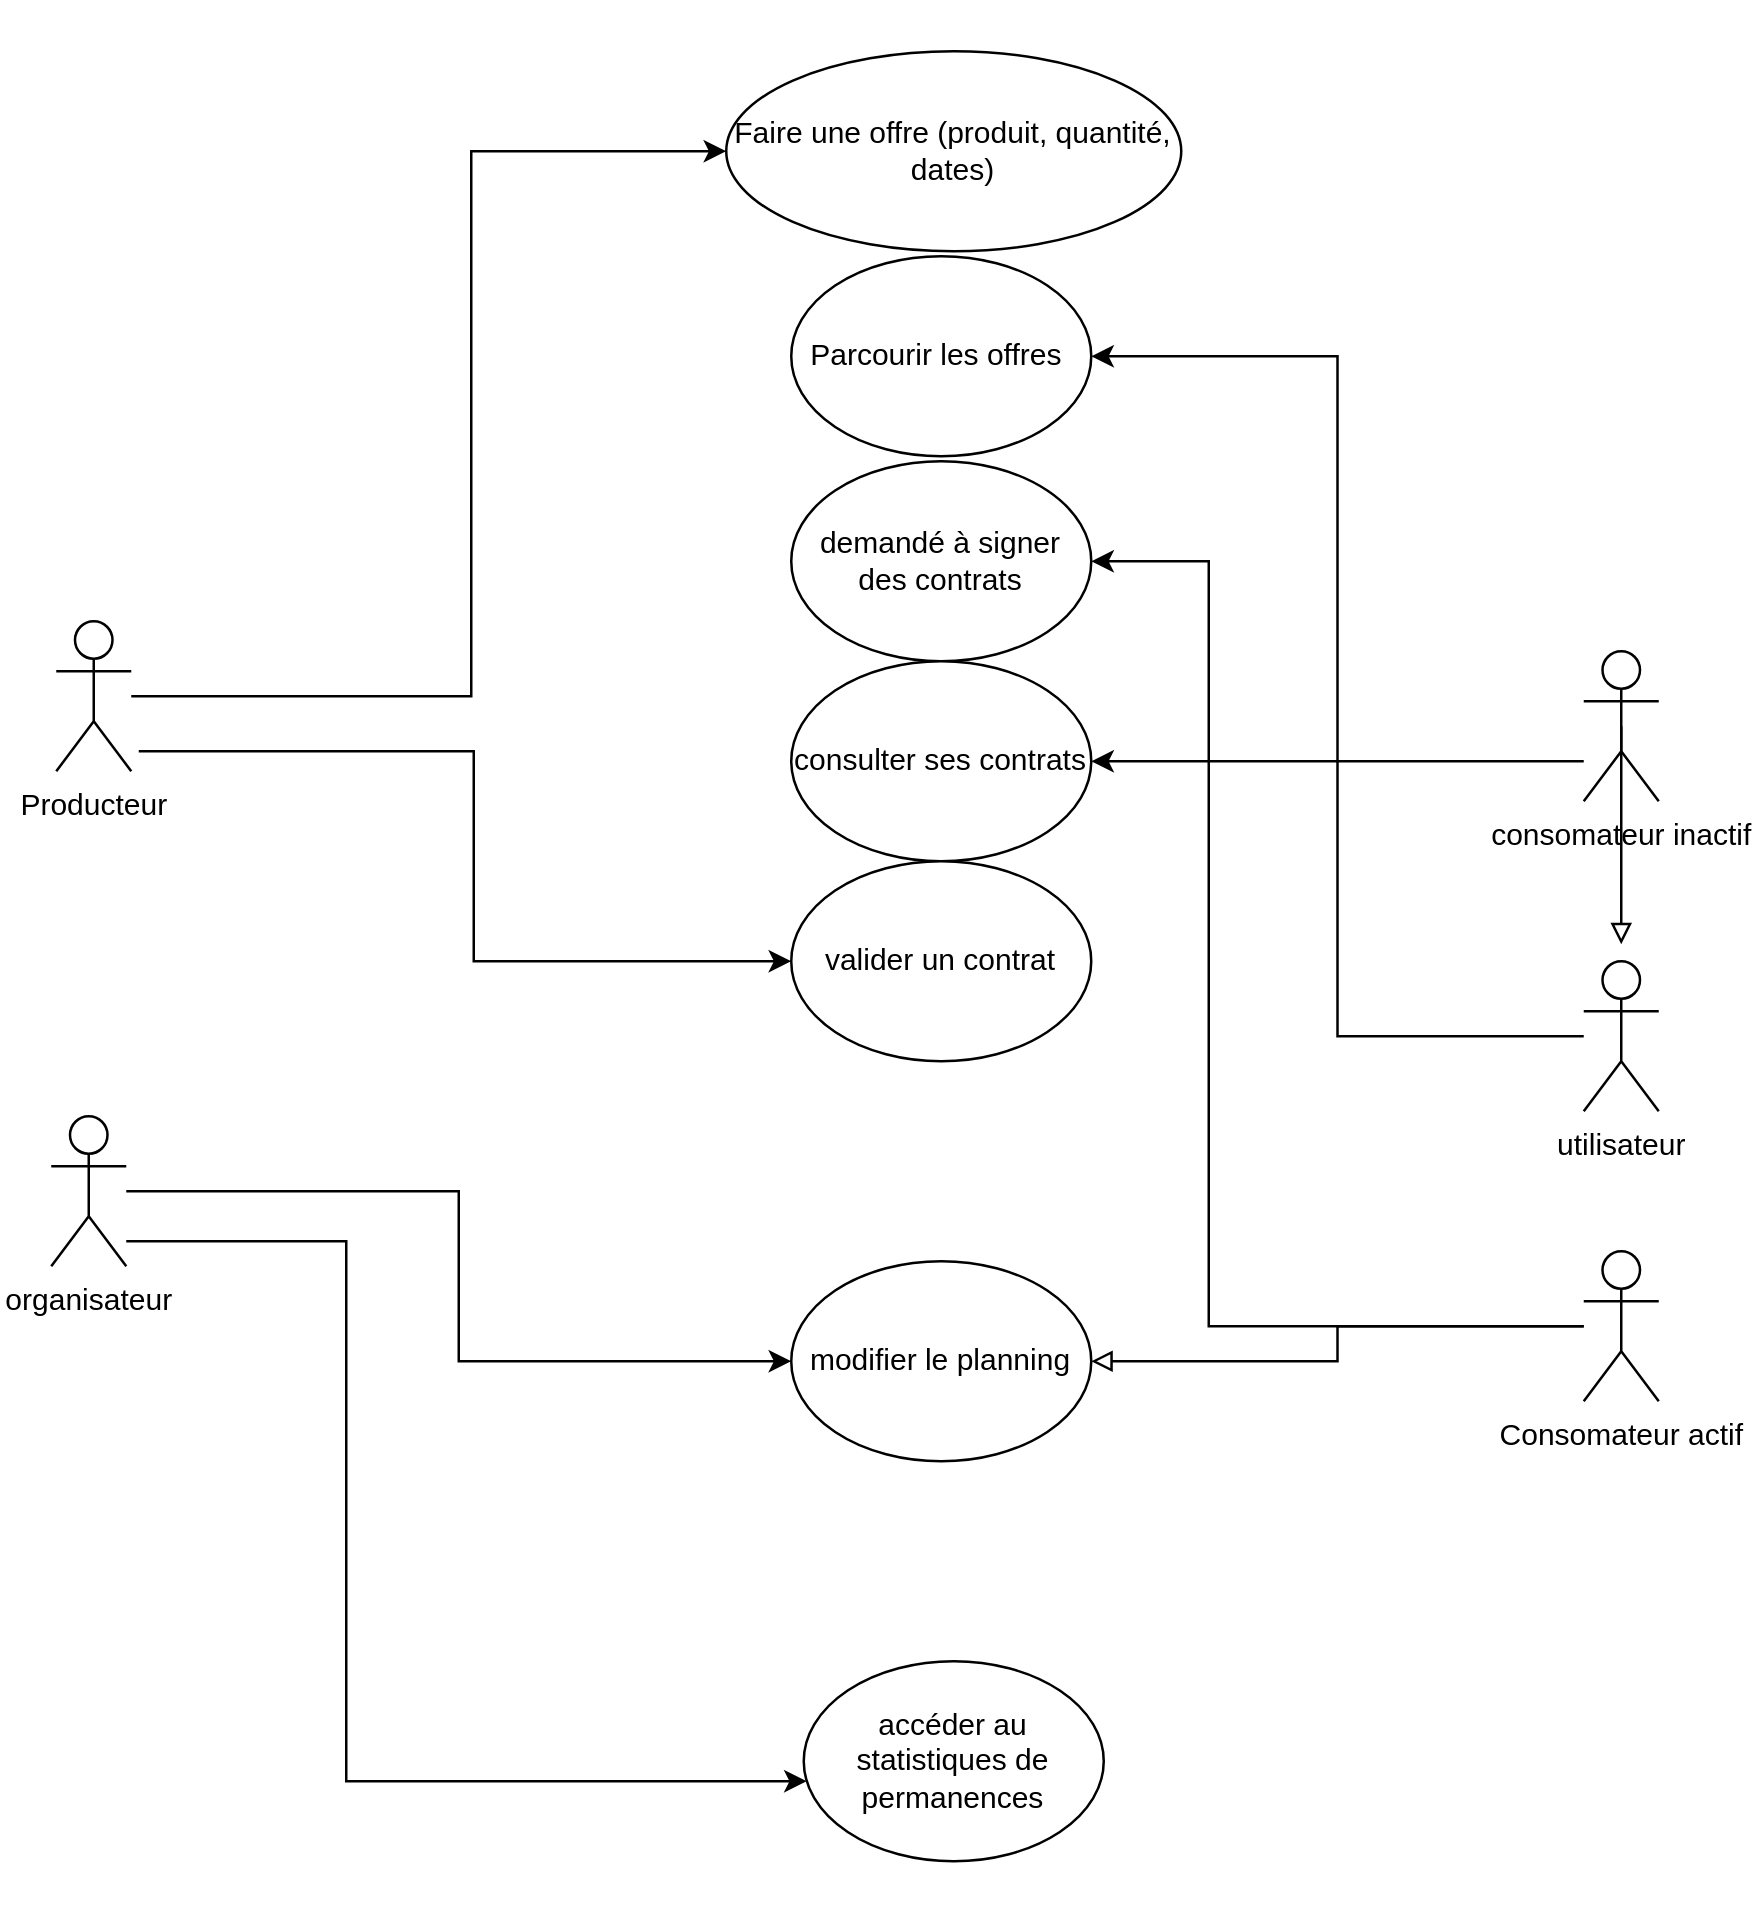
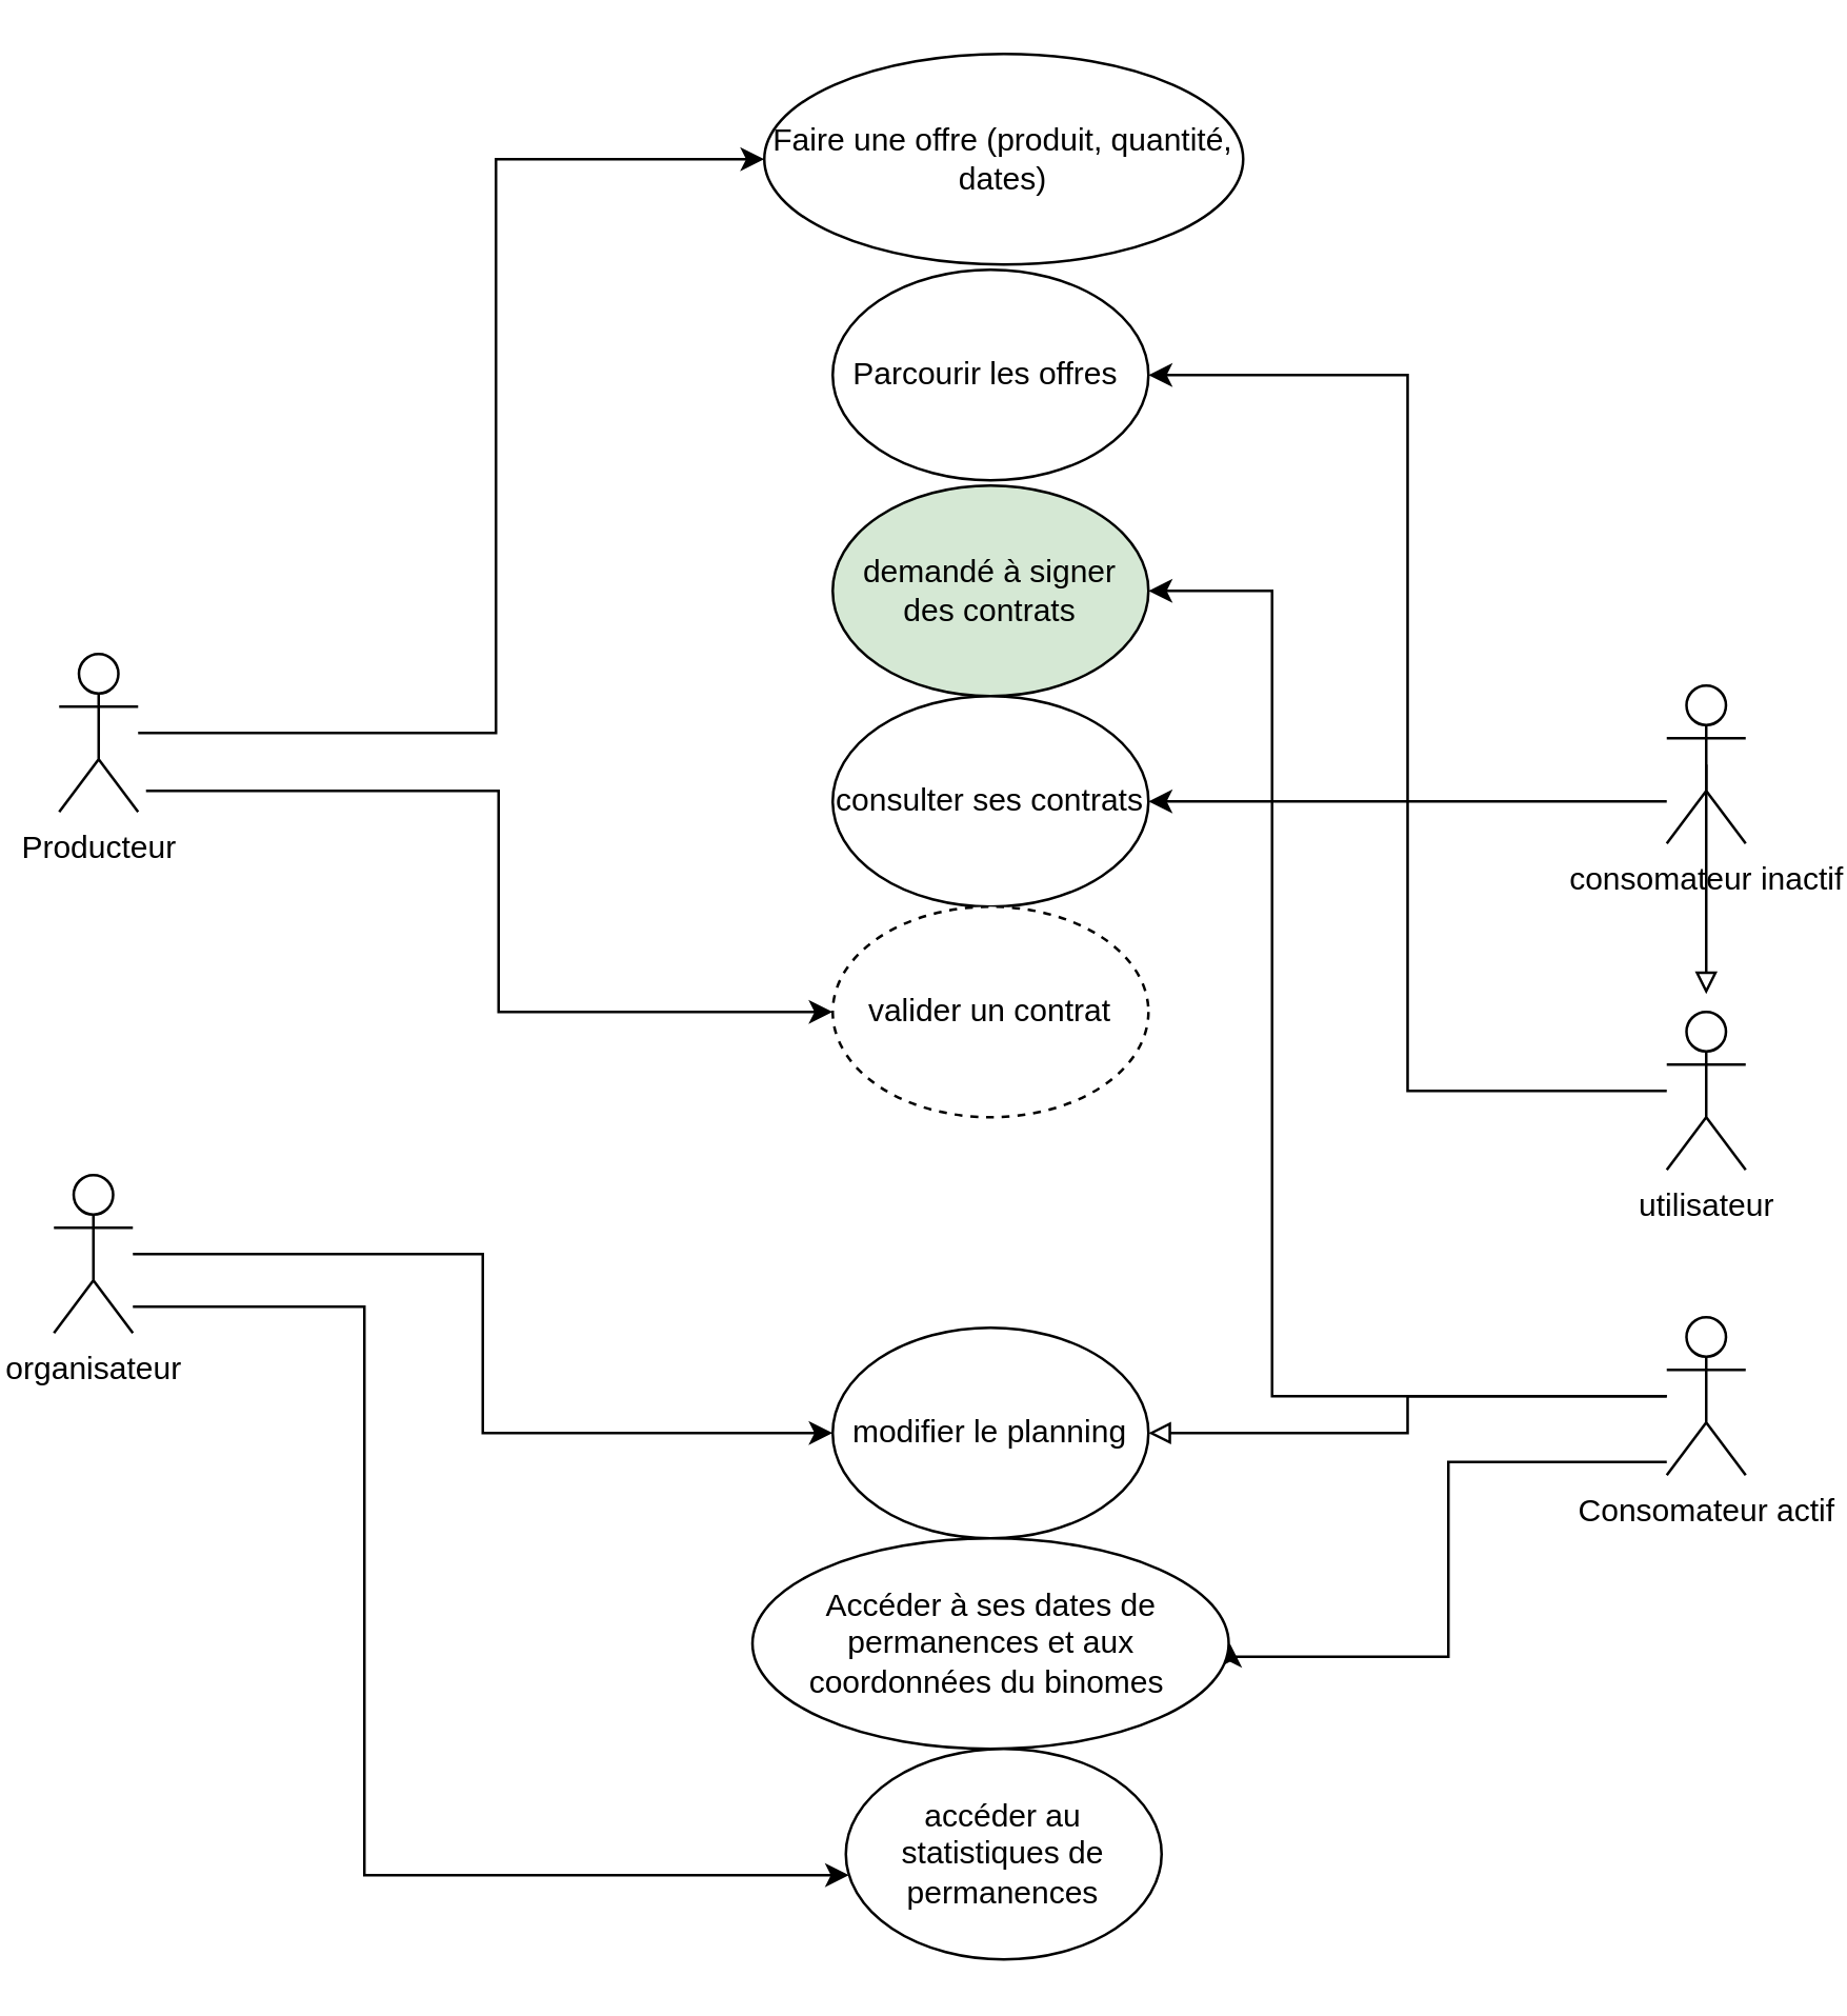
- <mxCell id="18" value="demandé à signer des contrats" style="ellipse;whiteSpace=wrap;html=1;" parent="1" vertex="1"><mxGeometry x="316" y="184" width="120" height="80" as="geometry" /></mxCell>
+ <mxCell id="18" value="demandé à signer des contrats" style="ellipse;whiteSpace=wrap;html=1;fillColor=#d5e8d4;" parent="1" vertex="1"><mxGeometry x="316" y="184" width="120" height="80" as="geometry" /></mxCell>
- <mxCell id="20" value="valider un contrat" style="ellipse;whiteSpace=wrap;html=1;" parent="1" vertex="1"><mxGeometry x="316" y="344" width="120" height="80" as="geometry" /></mxCell>
+ <mxCell id="20" value="valider un contrat" style="ellipse;whiteSpace=wrap;html=1;dashed=1;" parent="1" vertex="1"><mxGeometry x="316" y="344" width="120" height="80" as="geometry" /></mxCell>
+ <mxCell id="6" style="edgeStyle=orthogonalEdgeStyle;rounded=0;orthogonalLoop=1;jettySize=auto;html=1;endArrow=classic;endFill=1;" parent="1" source="7" target="22" edge="1"><mxGeometry relative="1" as="geometry"><Array as="points"><mxPoint x="550" y="555" /><mxPoint x="550" y="629" /><mxPoint x="467" y="629" /><mxPoint x="467" y="624" /></Array><mxPoint x="601" y="620" as="targetPoint" /></mxGeometry></mxCell>
+ <mxCell id="22" value="Accéder à ses dates de permanences et aux coordonnées du binomes&amp;nbsp;" style="ellipse;whiteSpace=wrap;html=1;" parent="1" vertex="1"><mxGeometry x="285.5" y="584" width="181" height="80" as="geometry" /></mxCell>
